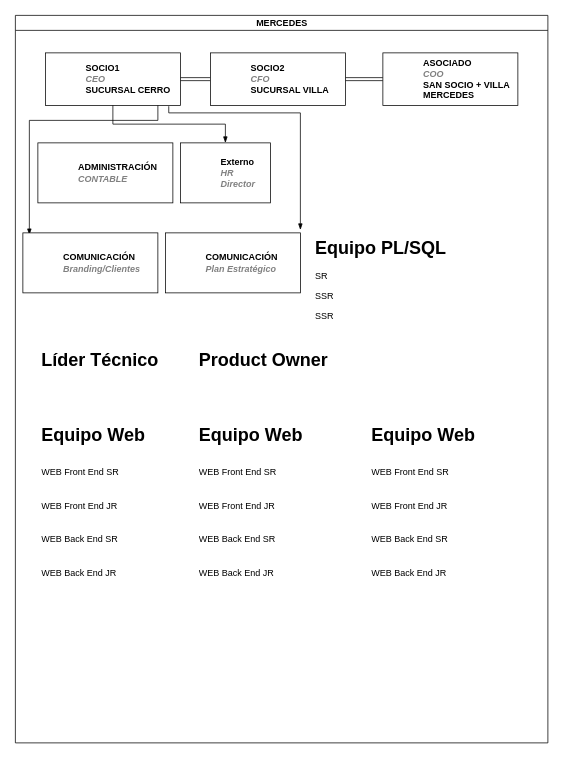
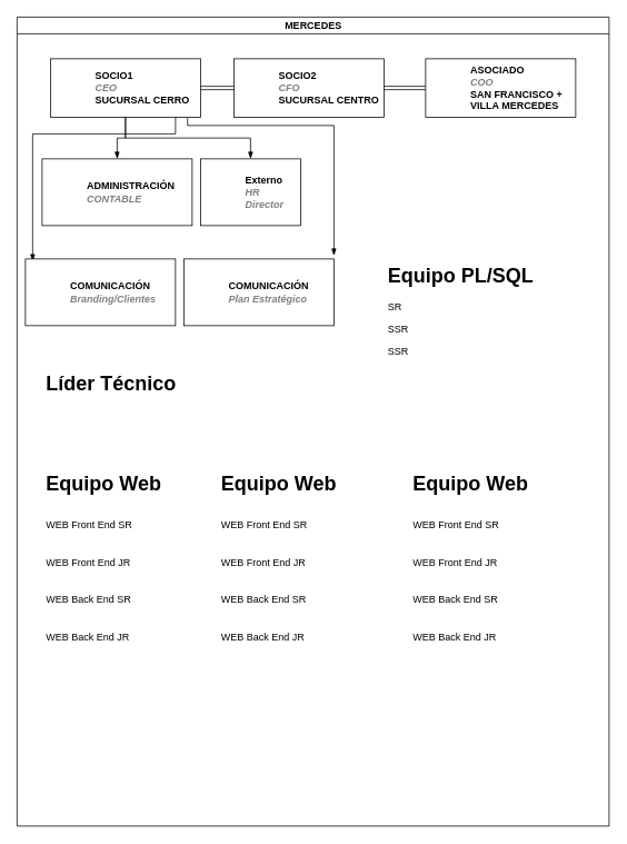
- <mxCell id="11" value="SOCIO2&lt;br&gt;&lt;i style=&quot;color: gray&quot;&gt;CFO&lt;br&gt;&lt;/i&gt;SUCURSAL VILLA" style="label;image=https://cdn3.iconfinder.com/data/icons/user-avatars-1/512/users-9-2-128.png;whiteSpace=wrap;html=1;rounded=0;glass=0;treeMoving=1;treeFolding=1;" vertex="1" parent="2"><mxGeometry x="260" y="50" width="180" height="70" as="geometry" /></mxCell>
+ <mxCell id="11" value="SOCIO2&lt;br&gt;&lt;i style=&quot;color: gray&quot;&gt;CFO&lt;br&gt;&lt;/i&gt;SUCURSAL CENTRO" style="label;image=https://cdn3.iconfinder.com/data/icons/user-avatars-1/512/users-9-2-128.png;whiteSpace=wrap;html=1;rounded=0;glass=0;treeMoving=1;treeFolding=1;" vertex="1" parent="2"><mxGeometry x="260" y="50" width="180" height="70" as="geometry" /></mxCell>
- <mxCell id="12" value="ASOCIADO&lt;br&gt;&lt;i style=&quot;color: gray&quot;&gt;COO&lt;br&gt;&lt;/i&gt;SAN SOCIO + VILLA MERCEDES" style="label;image=https://cdn3.iconfinder.com/data/icons/user-avatars-1/512/users-9-2-128.png;whiteSpace=wrap;html=1;rounded=0;glass=0;treeMoving=1;treeFolding=1;" vertex="1" parent="2"><mxGeometry x="490" y="50" width="180" height="70" as="geometry" /></mxCell>
+ <mxCell id="12" value="ASOCIADO&lt;br&gt;&lt;i style=&quot;color: gray&quot;&gt;COO&lt;br&gt;&lt;/i&gt;SAN FRANCISCO + VILLA MERCEDES" style="label;image=https://cdn3.iconfinder.com/data/icons/user-avatars-1/512/users-9-2-128.png;whiteSpace=wrap;html=1;rounded=0;glass=0;treeMoving=1;treeFolding=1;" vertex="1" parent="2"><mxGeometry x="490" y="50" width="180" height="70" as="geometry" /></mxCell>
+ <mxCell id="5" value="" style="endArrow=blockThin;endFill=1;fontSize=11;edgeStyle=elbowEdgeStyle;elbow=vertical;rounded=0;" parent="2" source="4" target="6" edge="1"><mxGeometry relative="1" as="geometry" /></mxCell>
- <mxCell id="16" value="&lt;h1&gt;Equipo PL/SQL&lt;/h1&gt;&lt;p&gt;SR&amp;nbsp;&lt;/p&gt;&lt;p&gt;SSR&amp;nbsp;&lt;/p&gt;&lt;p&gt;SSR&amp;nbsp;&lt;br&gt;&lt;/p&gt;" style="text;html=1;strokeColor=none;fillColor=none;spacing=5;spacingTop=-20;whiteSpace=wrap;overflow=hidden;rounded=0;" vertex="1" parent="2"><mxGeometry x="395" y="290" width="190" height="120" as="geometry" /></mxCell>
+ <mxCell id="16" value="&lt;h1&gt;Equipo PL/SQL&lt;/h1&gt;&lt;p&gt;SR&amp;nbsp;&lt;/p&gt;&lt;p&gt;SSR&amp;nbsp;&lt;/p&gt;&lt;p&gt;SSR&amp;nbsp;&lt;br&gt;&lt;/p&gt;" style="text;html=1;strokeColor=none;fillColor=none;spacing=5;spacingTop=-20;whiteSpace=wrap;overflow=hidden;rounded=0;" vertex="1" parent="2"><mxGeometry x="440" y="290" width="190" height="120" as="geometry" /></mxCell>
- <mxCell id="17" value="&lt;h1&gt;Líder Técnico&lt;/h1&gt;&lt;p&gt;&lt;br&gt;&lt;/p&gt;" style="text;html=1;strokeColor=none;fillColor=none;spacing=5;spacingTop=-20;whiteSpace=wrap;overflow=hidden;rounded=0;" vertex="1" parent="2"><mxGeometry x="30" y="440" width="190" height="40" as="geometry" /></mxCell>
+ <mxCell id="17" value="&lt;h1&gt;Líder Técnico&lt;/h1&gt;&lt;p&gt;&lt;br&gt;&lt;/p&gt;" style="text;html=1;strokeColor=none;fillColor=none;spacing=5;spacingTop=-20;whiteSpace=wrap;overflow=hidden;rounded=0;" vertex="1" parent="2"><mxGeometry x="30" y="420" width="190" height="40" as="geometry" /></mxCell>
- <mxCell id="18" value="&lt;h1&gt;Product Owner&lt;/h1&gt;" style="text;html=1;strokeColor=none;fillColor=none;spacing=5;spacingTop=-20;whiteSpace=wrap;overflow=hidden;rounded=0;" vertex="1" parent="2"><mxGeometry x="240" y="440" width="190" height="40" as="geometry" /></mxCell>
